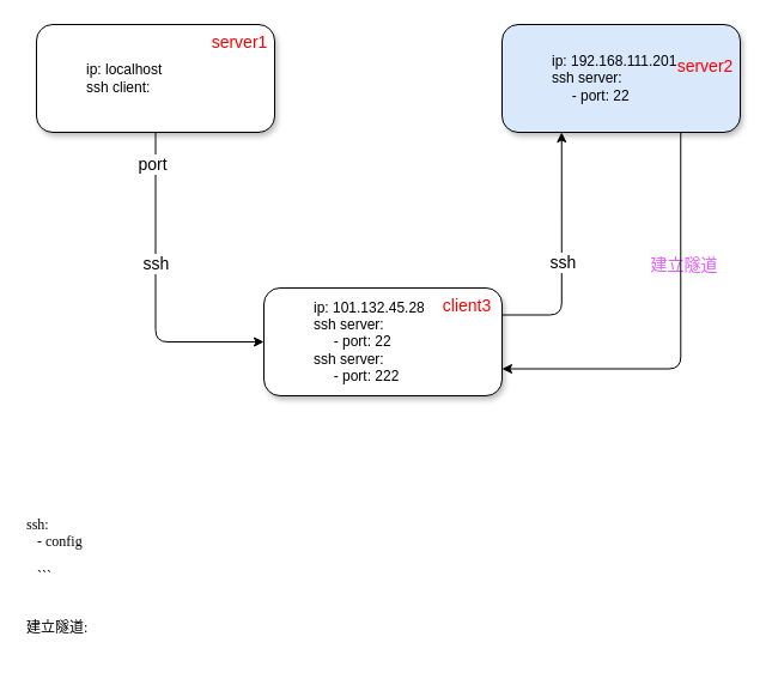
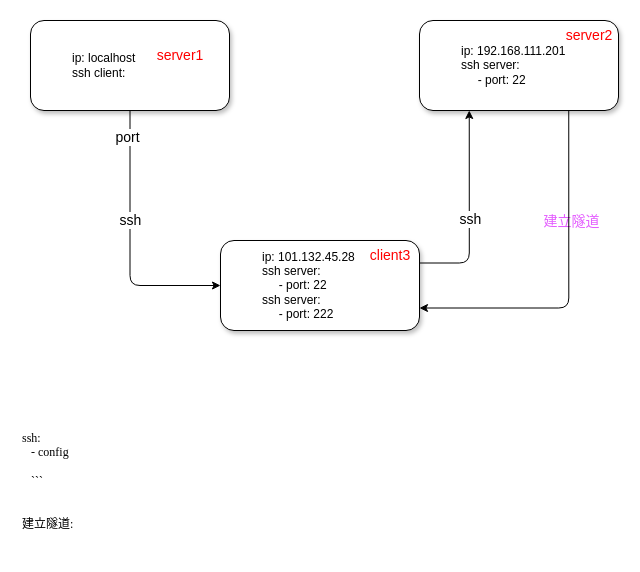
- <mxCell id="9" value="&lt;font style=&quot;font-size: 14px&quot; color=&quot;#ff0000&quot;&gt;server1&lt;/font&gt;" style="text;html=1;strokeColor=none;fillColor=none;align=center;verticalAlign=middle;whiteSpace=wrap;rounded=0;labelBorderColor=none;" parent="1" vertex="1"><mxGeometry x="175" y="20" width="50" height="30" as="geometry" /></mxCell>
+ <mxCell id="9" value="&lt;font style=&quot;font-size: 14px&quot; color=&quot;#ff0000&quot;&gt;server1&lt;/font&gt;" style="text;html=1;strokeColor=none;fillColor=none;align=center;verticalAlign=middle;whiteSpace=wrap;rounded=0;labelBorderColor=none;" parent="1" vertex="1"><mxGeometry x="155" y="40" width="50" height="30" as="geometry" /></mxCell>
- <mxCell id="12" value="&lt;font style=&quot;font-size: 14px&quot; color=&quot;#ff0000&quot;&gt;server2&lt;/font&gt;" style="text;html=1;strokeColor=none;fillColor=none;align=center;verticalAlign=middle;whiteSpace=wrap;rounded=0;labelBorderColor=none;" parent="1" vertex="1"><mxGeometry x="564" y="40" width="50" height="30" as="geometry" /></mxCell>
+ <mxCell id="12" value="&lt;font style=&quot;font-size: 14px&quot; color=&quot;#ff0000&quot;&gt;server2&lt;/font&gt;" style="text;html=1;strokeColor=none;fillColor=none;align=center;verticalAlign=middle;whiteSpace=wrap;rounded=0;labelBorderColor=none;" parent="1" vertex="1"><mxGeometry x="564" y="20" width="50" height="30" as="geometry" /></mxCell>
- <mxCell id="11" value="&lt;blockquote style=&quot;margin: 0 0 0 40px ; border: none ; padding: 0px&quot;&gt;ip: 192.168.111.201&lt;/blockquote&gt;&lt;blockquote style=&quot;margin: 0 0 0 40px ; border: none ; padding: 0px&quot;&gt;ssh server:&amp;nbsp;&lt;/blockquote&gt;&lt;blockquote style=&quot;margin: 0 0 0 40px ; border: none ; padding: 0px&quot;&gt;&amp;nbsp; &amp;nbsp; &amp;nbsp;- port: 22&lt;/blockquote&gt;" style="rounded=1;whiteSpace=wrap;html=1;align=left;labelBorderColor=none;shadow=1;fillColor=#dae8fc;" parent="1" vertex="1"><mxGeometry x="419" y="20" width="199" height="90" as="geometry" /></mxCell>
+ <mxCell id="11" value="&lt;blockquote style=&quot;margin: 0 0 0 40px ; border: none ; padding: 0px&quot;&gt;ip: 192.168.111.201&lt;/blockquote&gt;&lt;blockquote style=&quot;margin: 0 0 0 40px ; border: none ; padding: 0px&quot;&gt;ssh server:&amp;nbsp;&lt;/blockquote&gt;&lt;blockquote style=&quot;margin: 0 0 0 40px ; border: none ; padding: 0px&quot;&gt;&amp;nbsp; &amp;nbsp; &amp;nbsp;- port: 22&lt;/blockquote&gt;" style="rounded=1;whiteSpace=wrap;html=1;align=left;labelBorderColor=none;shadow=1;" parent="1" vertex="1"><mxGeometry x="419" y="20" width="199" height="90" as="geometry" /></mxCell>
